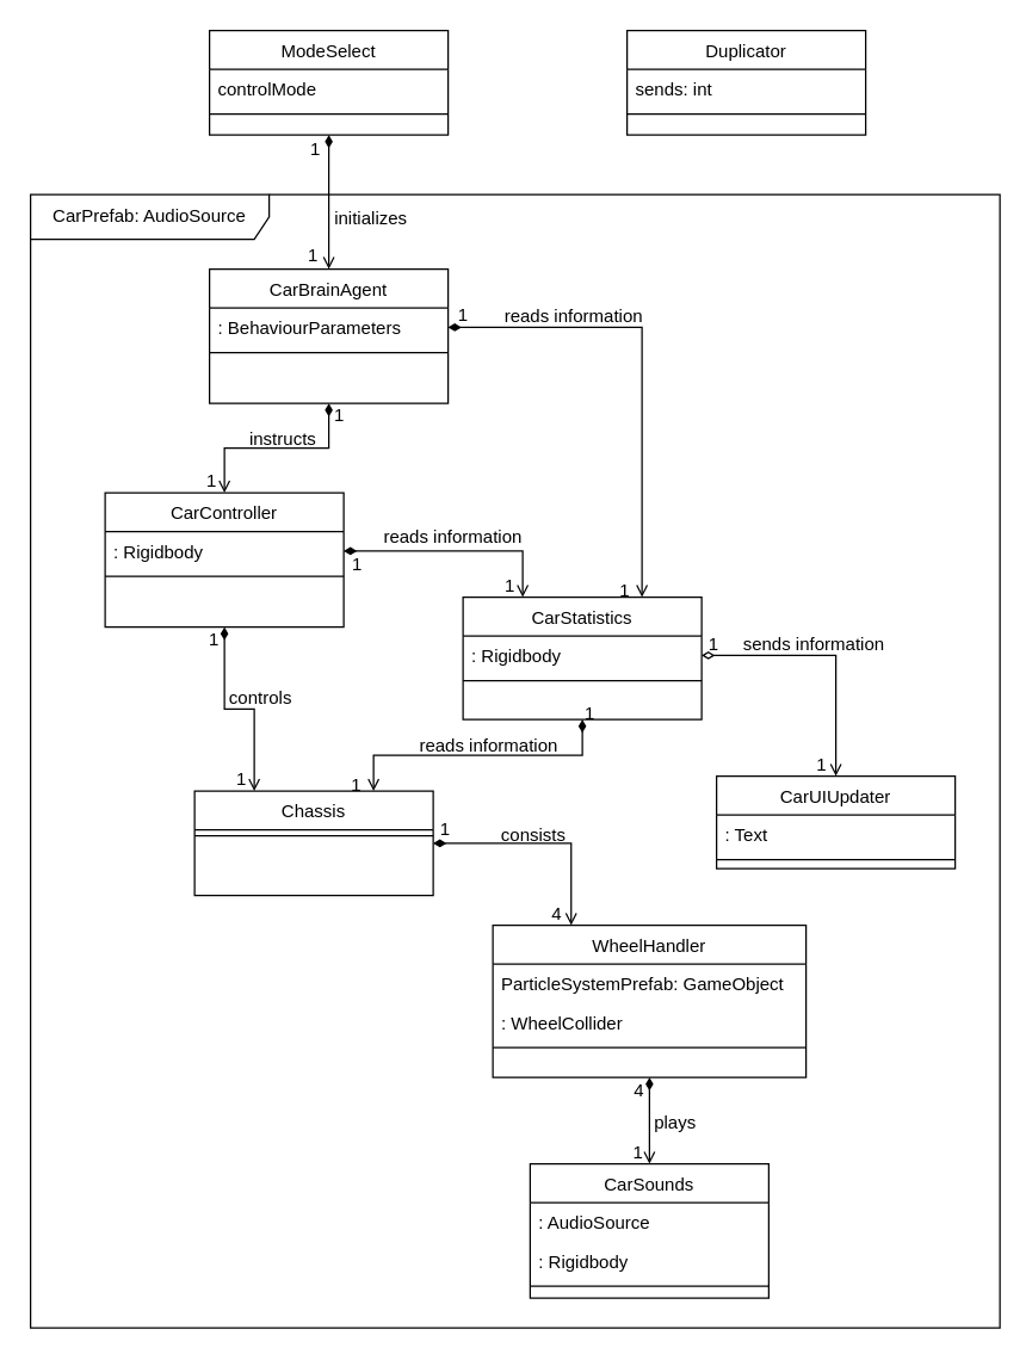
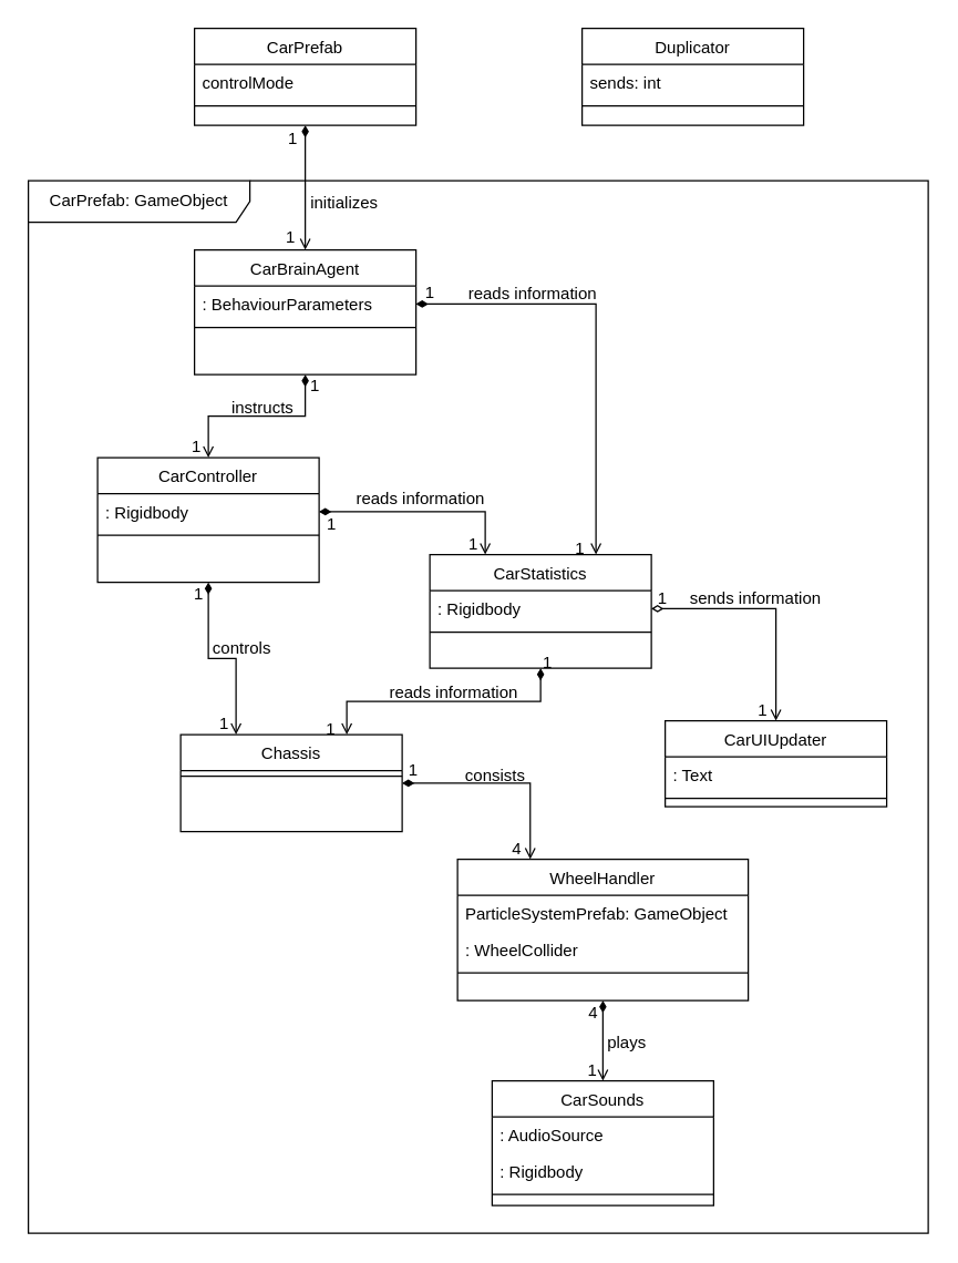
- <mxCell id="2" value="ModeSelect" style="swimlane;fontStyle=0;align=center;verticalAlign=top;childLayout=stackLayout;horizontal=1;startSize=26;horizontalStack=0;resizeParent=1;resizeLast=0;collapsible=1;marginBottom=0;rounded=0;shadow=0;strokeWidth=1;" parent="1" vertex="1"><mxGeometry x="140" y="20" width="160" height="70" as="geometry"><mxRectangle x="230" y="140" width="160" height="26" as="alternateBounds" /></mxGeometry></mxCell>
+ <mxCell id="2" value="CarPrefab" style="swimlane;fontStyle=0;align=center;verticalAlign=top;childLayout=stackLayout;horizontal=1;startSize=26;horizontalStack=0;resizeParent=1;resizeLast=0;collapsible=1;marginBottom=0;rounded=0;shadow=0;strokeWidth=1;" parent="1" vertex="1"><mxGeometry x="140" y="20" width="160" height="70" as="geometry"><mxRectangle x="230" y="140" width="160" height="26" as="alternateBounds" /></mxGeometry></mxCell>
- <mxCell id="66" value="CarPrefab: AudioSource" style="shape=umlFrame;whiteSpace=wrap;html=1;pointerEvents=0;width=160;height=30;" vertex="1" parent="1"><mxGeometry x="20" y="130" width="650" height="760" as="geometry" /></mxCell>
+ <mxCell id="66" value="CarPrefab: GameObject" style="shape=umlFrame;whiteSpace=wrap;html=1;pointerEvents=0;width=160;height=30;" vertex="1" parent="1"><mxGeometry x="20" y="130" width="650" height="760" as="geometry" /></mxCell>
